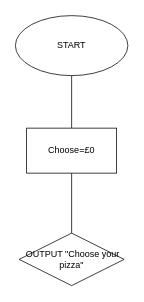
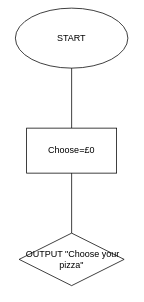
- <mxCell id="2" value="START" style="ellipse;whiteSpace=wrap;html=1;" vertex="1" parent="1"><mxGeometry x="20" y="20" width="150" height="80" as="geometry" /></mxCell>
+ <mxCell id="2" value="START" style="ellipse;whiteSpace=wrap;html=1;" vertex="1" parent="1"><mxGeometry x="20" y="10" width="150" height="80" as="geometry" /></mxCell>
